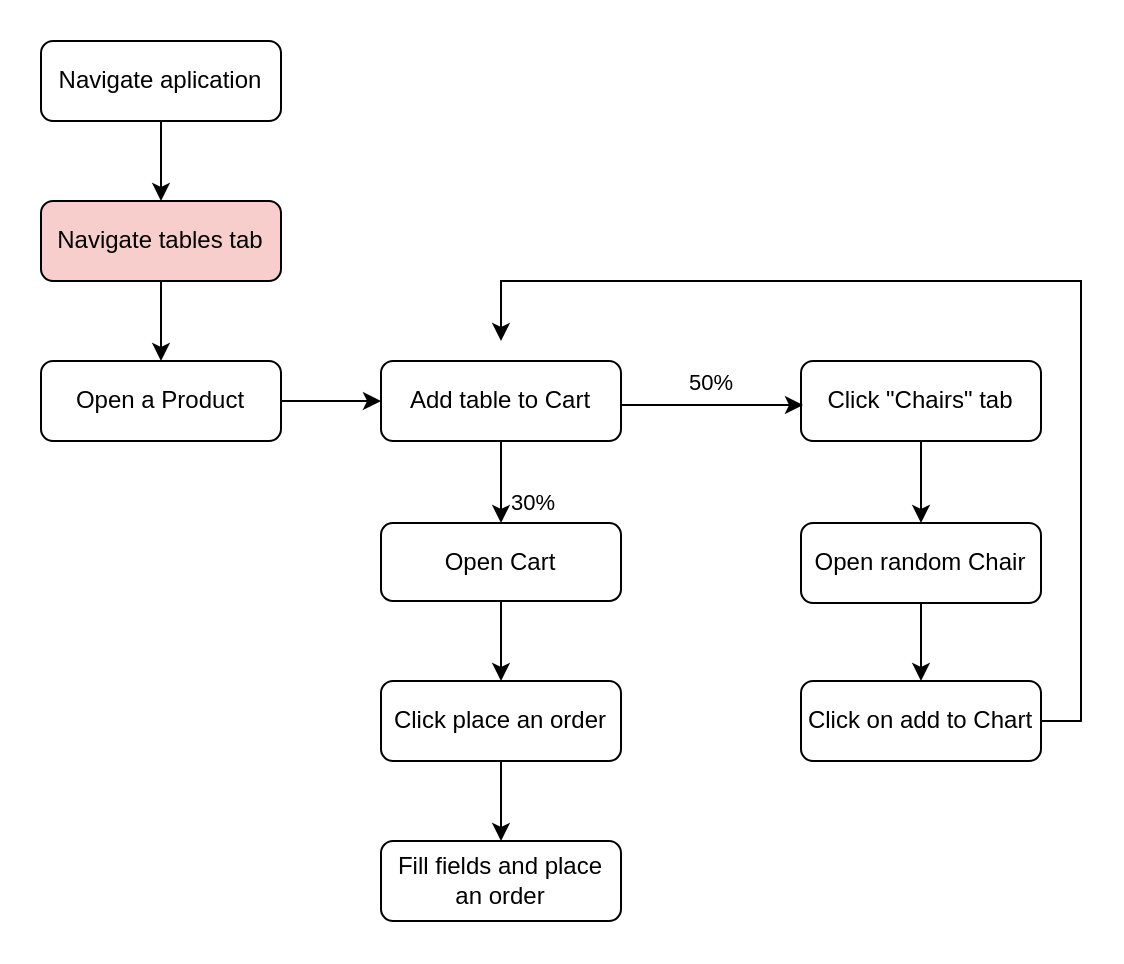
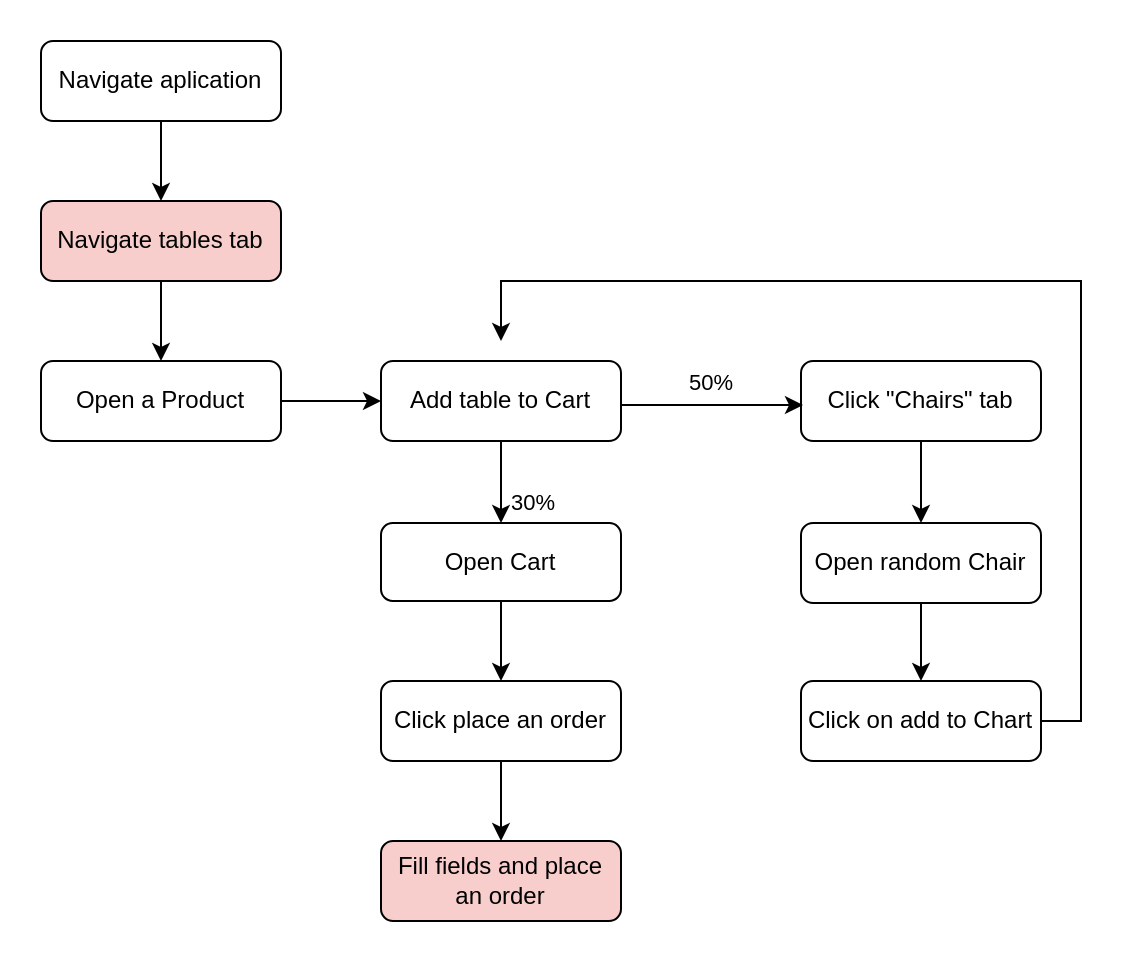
- <mxCell id="20" value="Fill fields and place an order" style="whiteSpace=wrap;html=1;rounded=1;" vertex="1" parent="1"><mxGeometry x="190" y="420" width="120" height="40" as="geometry" /></mxCell>
+ <mxCell id="20" value="Fill fields and place an order" style="whiteSpace=wrap;html=1;rounded=1;fillColor=#f8cecc;" vertex="1" parent="1"><mxGeometry x="190" y="420" width="120" height="40" as="geometry" /></mxCell>
